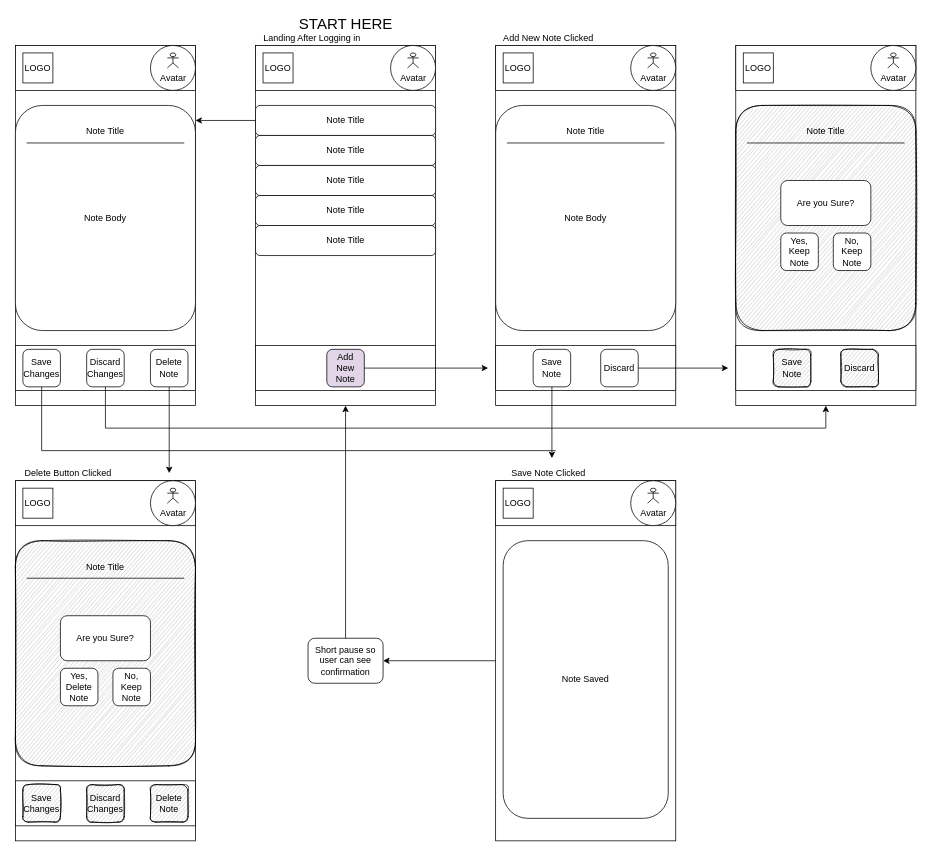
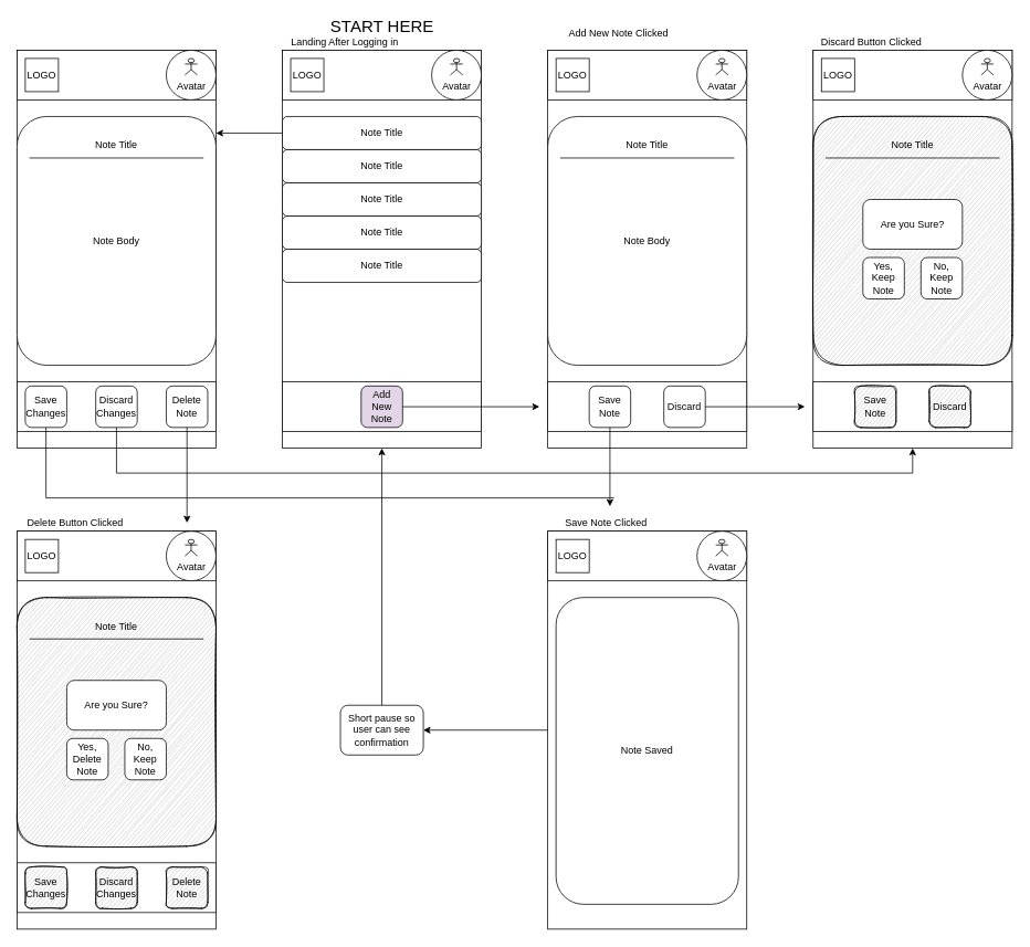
- <mxCell id="22" value="Add New Note Clicked" style="text;html=1;align=center;verticalAlign=middle;resizable=0;points=[];autosize=1;strokeColor=none;fillColor=none;" vertex="1" parent="1"><mxGeometry x="660" y="40" width="140" height="20" as="geometry" /></mxCell>
+ <mxCell id="22" value="Add New Note Clicked" style="text;html=1;align=center;verticalAlign=middle;resizable=0;points=[];autosize=1;strokeColor=none;fillColor=none;" vertex="1" parent="1"><mxGeometry x="675" y="30" width="140" height="20" as="geometry" /></mxCell>
+ <mxCell id="35" value="Discard Button Clicked" style="text;html=1;align=center;verticalAlign=middle;resizable=0;points=[];autosize=1;strokeColor=none;fillColor=none;" vertex="1" parent="1"><mxGeometry x="980" y="40" width="140" height="20" as="geometry" /></mxCell>
